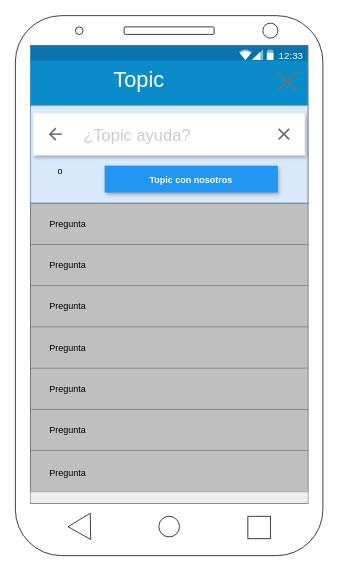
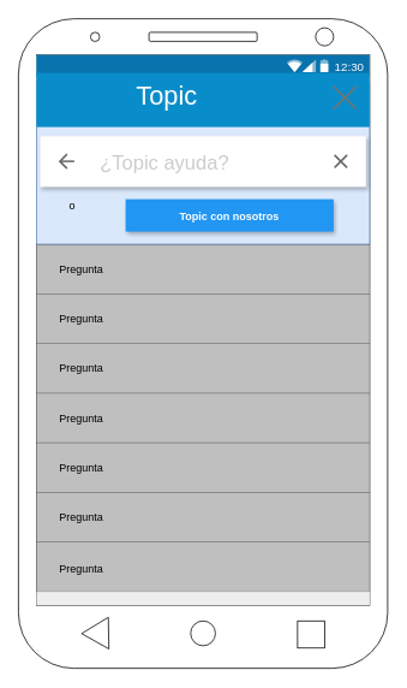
- <mxCell id="17" value="12:33" style="dashed=0;align=center;fontSize=12;shape=rect;align=right;fillColor=#0973AE;strokeColor=none;fontColor=#FFFFFF;spacingRight=4;spacingTop=1;fontStyle=0;fontSize=13;resizeWidth=1;" vertex="1" parent="1"><mxGeometry x="40" y="60" width="370" height="24" as="geometry" /></mxCell>
+ <mxCell id="17" value="12:30" style="dashed=0;align=center;fontSize=12;shape=rect;align=right;fillColor=#0973AE;strokeColor=none;fontColor=#FFFFFF;spacingRight=4;spacingTop=1;fontStyle=0;fontSize=13;resizeWidth=1;" vertex="1" parent="1"><mxGeometry x="40" y="60" width="370" height="24" as="geometry" /></mxCell>
